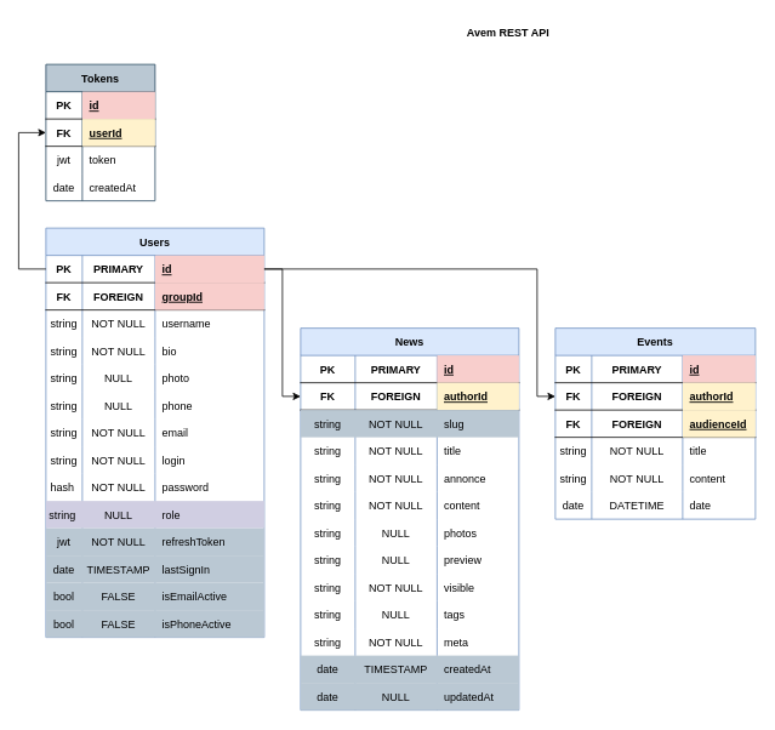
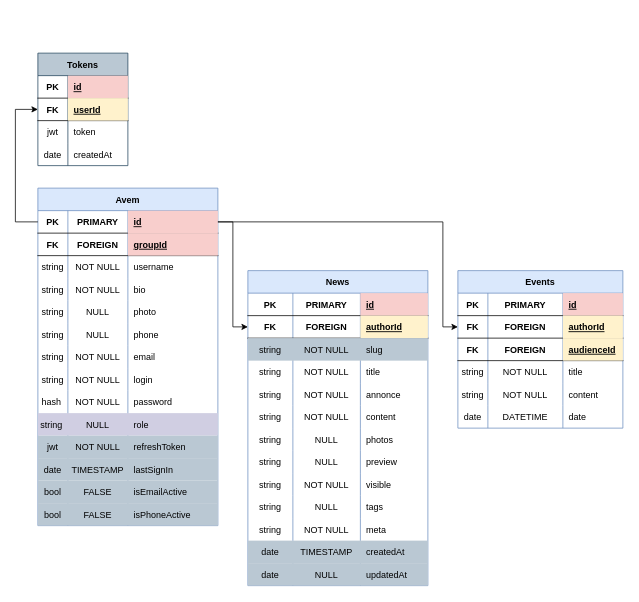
- <mxCell id="59" value="Avem REST API&amp;nbsp;" style="text;html=1;strokeColor=none;fillColor=none;align=center;verticalAlign=middle;whiteSpace=wrap;rounded=0;fontStyle=1" parent="1" vertex="1"><mxGeometry x="435" y="20" width="250" height="30" as="geometry" /></mxCell>
- <mxCell id="2" value="Users" style="shape=table;startSize=30;container=1;collapsible=1;childLayout=tableLayout;fixedRows=1;rowLines=0;fontStyle=1;align=center;resizeLast=1;verticalAlign=middle;fillColor=#dae8fc;strokeColor=#6c8ebf;" parent="1" vertex="1"><mxGeometry x="50" y="250" width="240" height="450" as="geometry" /></mxCell>
+ <mxCell id="2" value="Avem" style="shape=table;startSize=30;container=1;collapsible=1;childLayout=tableLayout;fixedRows=1;rowLines=0;fontStyle=1;align=center;resizeLast=1;verticalAlign=middle;fillColor=#dae8fc;strokeColor=#6c8ebf;" parent="1" vertex="1"><mxGeometry x="50" y="250" width="240" height="450" as="geometry" /></mxCell>
